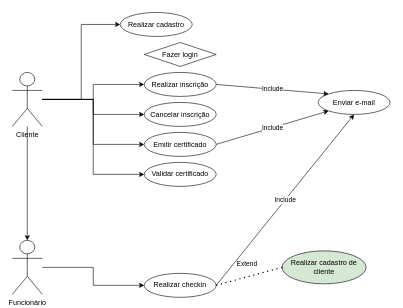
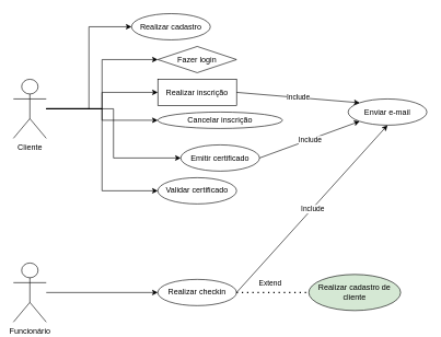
- <mxCell id="13" value="Realizar inscrição" style="ellipse;whiteSpace=wrap;html=1;" vertex="1" parent="1"><mxGeometry x="240" y="120" width="120" height="40" as="geometry" /></mxCell>
+ <mxCell id="13" value="Realizar inscrição" style="whiteSpace=wrap;html=1;rounded=0;" vertex="1" parent="1"><mxGeometry x="240" y="120" width="120" height="40" as="geometry" /></mxCell>
- <mxCell id="14" value="Cancelar inscrição" style="ellipse;whiteSpace=wrap;html=1;" vertex="1" parent="1"><mxGeometry x="240" y="170" width="120" height="40" as="geometry" /></mxCell>
+ <mxCell id="14" value="Cancelar inscrição" style="ellipse;whiteSpace=wrap;html=1;" vertex="1" parent="1"><mxGeometry x="240" y="170" width="190" height="25" as="geometry" /></mxCell>
- <mxCell id="15" value="Emitir certificado" style="ellipse;whiteSpace=wrap;html=1;" vertex="1" parent="1"><mxGeometry x="240" y="220" width="120" height="40" as="geometry" /></mxCell>
+ <mxCell id="15" value="Emitir certificado" style="ellipse;whiteSpace=wrap;html=1;" vertex="1" parent="1"><mxGeometry x="275" y="220" width="120" height="40" as="geometry" /></mxCell>
- <mxCell id="5" style="edgeStyle=orthogonalEdgeStyle;rounded=0;orthogonalLoop=1;jettySize=auto;html=1;" edge="1" parent="1" source="10" target="3"><mxGeometry relative="1" as="geometry" /></mxCell>
+ <mxCell id="5" style="edgeStyle=orthogonalEdgeStyle;rounded=0;orthogonalLoop=1;jettySize=auto;html=1;entryX=0;entryY=0.5;entryDx=0;entryDy=0;" edge="1" parent="1" source="10" target="12"><mxGeometry relative="1" as="geometry" /></mxCell>
- <mxCell id="17" value="Realizar checkin" style="ellipse;whiteSpace=wrap;html=1;" vertex="1" parent="1"><mxGeometry x="240" y="455" width="120" height="40" as="geometry" /></mxCell>
+ <mxCell id="17" value="Realizar checkin" style="ellipse;whiteSpace=wrap;html=1;" vertex="1" parent="1"><mxGeometry x="240" y="425" width="120" height="40" as="geometry" /></mxCell>
